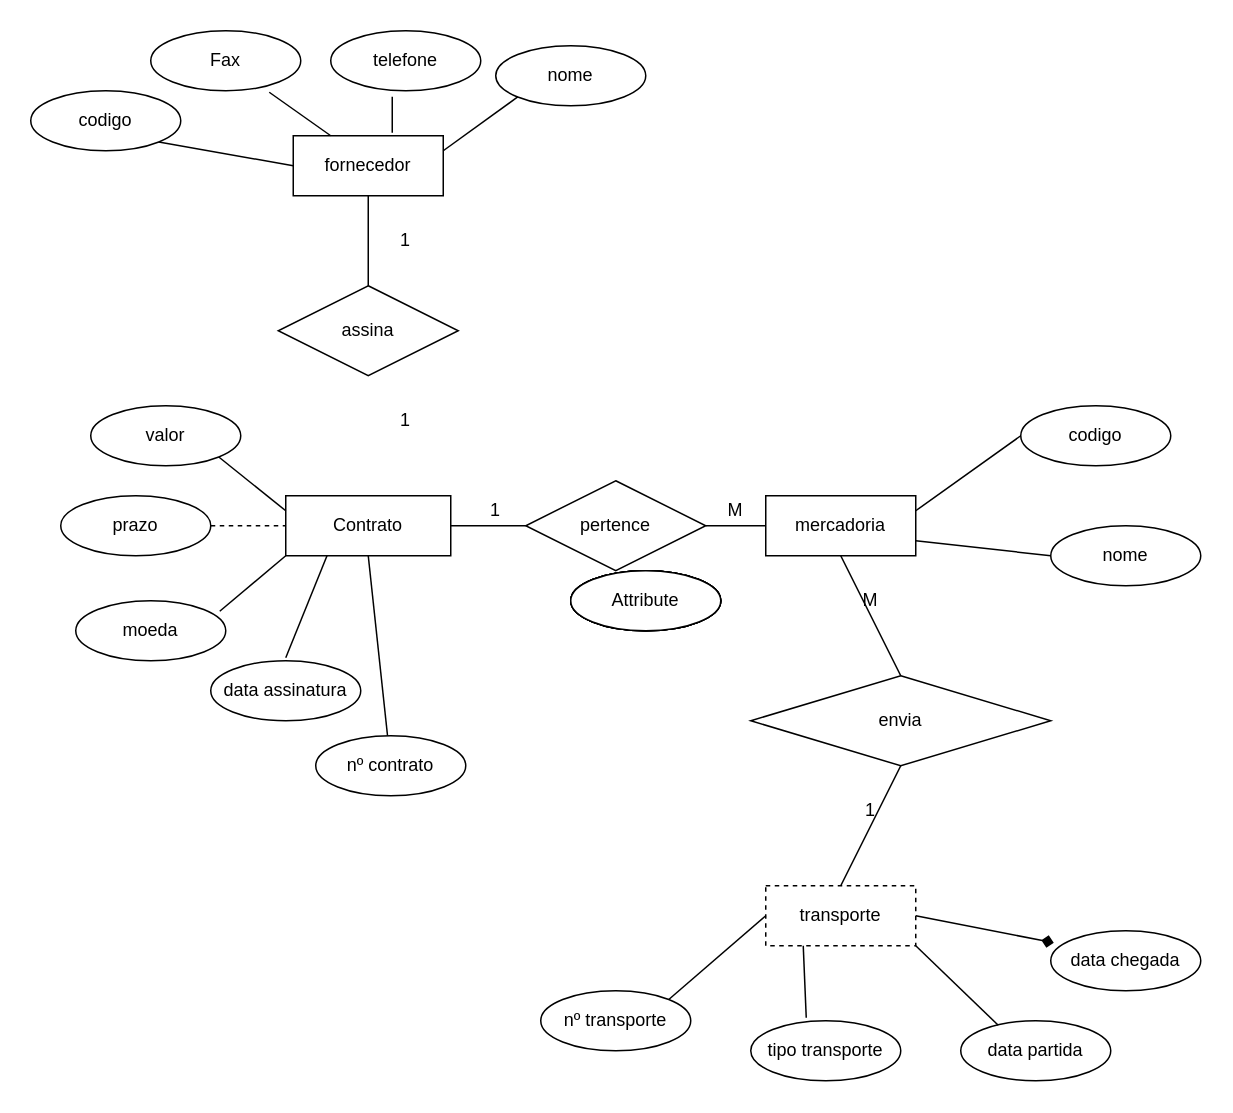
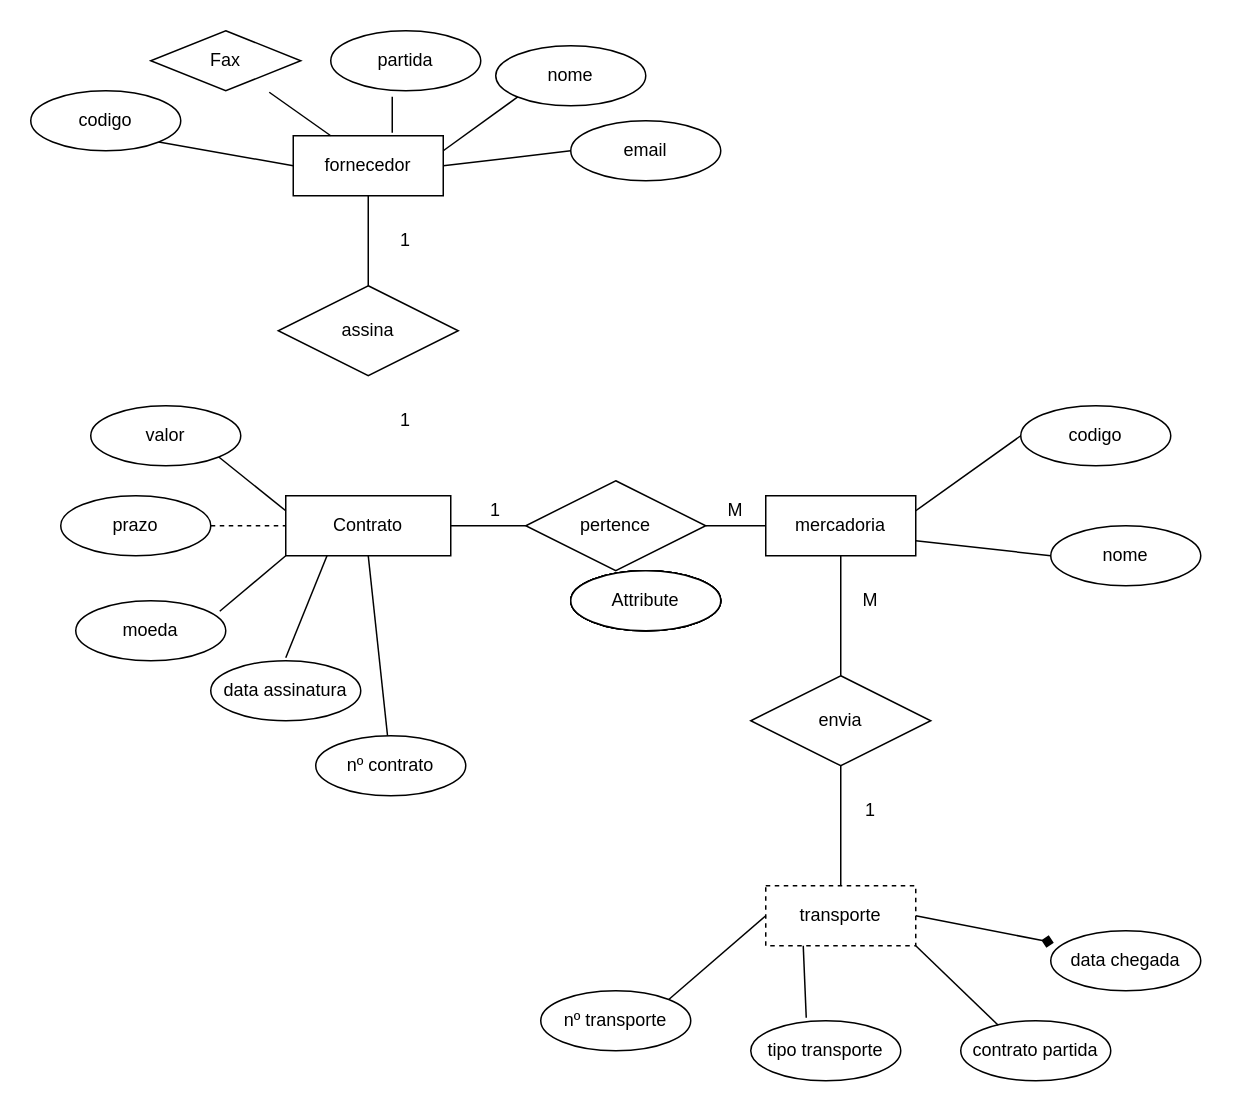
- <mxCell id="28" value="Fax" style="ellipse;whiteSpace=wrap;html=1;align=center;" vertex="1" parent="1"><mxGeometry x="100" y="20" width="100" height="40" as="geometry" /></mxCell>
+ <mxCell id="28" value="Fax" style="rhombus;whiteSpace=wrap;html=1;align=center;" vertex="1" parent="1"><mxGeometry x="100" y="20" width="100" height="40" as="geometry" /></mxCell>
- <mxCell id="29" value="telefone" style="ellipse;whiteSpace=wrap;html=1;align=center;" vertex="1" parent="1"><mxGeometry x="220" y="20" width="100" height="40" as="geometry" /></mxCell>
+ <mxCell id="29" value="partida" style="ellipse;whiteSpace=wrap;html=1;align=center;" vertex="1" parent="1"><mxGeometry x="220" y="20" width="100" height="40" as="geometry" /></mxCell>
+ <mxCell id="35" value="email" style="ellipse;whiteSpace=wrap;html=1;align=center;" vertex="1" parent="1"><mxGeometry x="380" y="80" width="100" height="40" as="geometry" /></mxCell>
+ <mxCell id="36" value="" style="endArrow=none;html=1;entryX=1;entryY=0.5;entryDx=0;entryDy=0;exitX=0;exitY=0.5;exitDx=0;exitDy=0;" edge="1" parent="1" source="35" target="6"><mxGeometry width="50" height="50" relative="1" as="geometry"><mxPoint x="410" y="400" as="sourcePoint" /><mxPoint x="460" y="350" as="targetPoint" /></mxGeometry></mxCell>
- <mxCell id="8" value="envia" style="shape=rhombus;perimeter=rhombusPerimeter;whiteSpace=wrap;html=1;align=center;" vertex="1" parent="1"><mxGeometry x="500" y="450" width="200" height="60" as="geometry" /></mxCell>
+ <mxCell id="8" value="envia" style="shape=rhombus;perimeter=rhombusPerimeter;whiteSpace=wrap;html=1;align=center;" vertex="1" parent="1"><mxGeometry x="500" y="450" width="120" height="60" as="geometry" /></mxCell>
- <mxCell id="47" value="data partida" style="ellipse;whiteSpace=wrap;html=1;align=center;" vertex="1" parent="1"><mxGeometry x="640" y="680" width="100" height="40" as="geometry" /></mxCell>
+ <mxCell id="47" value="contrato partida" style="ellipse;whiteSpace=wrap;html=1;align=center;" vertex="1" parent="1"><mxGeometry x="640" y="680" width="100" height="40" as="geometry" /></mxCell>
